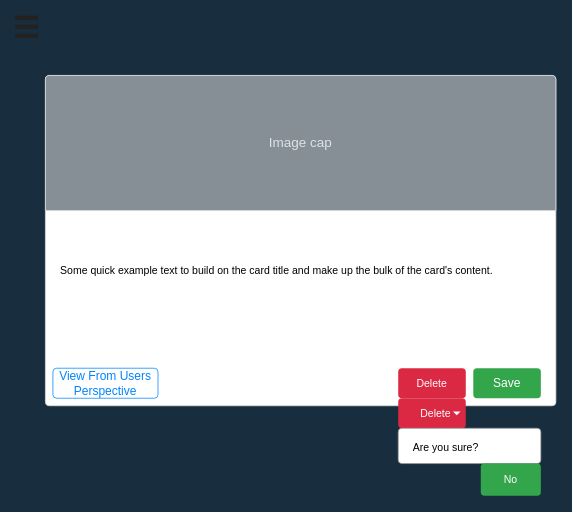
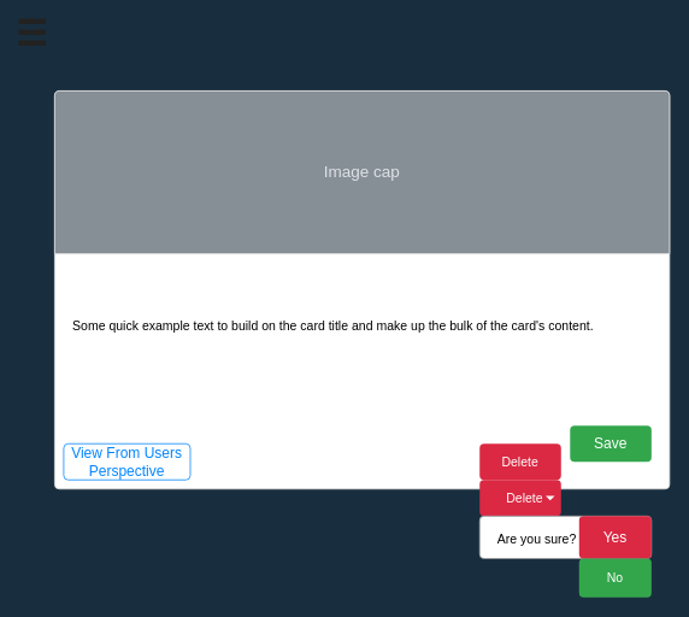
- <mxCell id="5" value="Save" style="html=1;shadow=0;dashed=0;shape=mxgraph.bootstrap.rrect;rSize=5;strokeColor=none;strokeWidth=1;fillColor=#33A64C;fontColor=#FFFFFF;whiteSpace=wrap;align=center;verticalAlign=middle;spacingLeft=0;fontStyle=0;fontSize=16;spacing=5;rounded=0;sketch=0;" vertex="1" parent="2"><mxGeometry x="570" y="390" width="90" height="40" as="geometry" /></mxCell>
+ <mxCell id="5" value="Save" style="html=1;shadow=0;dashed=0;shape=mxgraph.bootstrap.rrect;rSize=5;strokeColor=none;strokeWidth=1;fillColor=#33A64C;fontColor=#FFFFFF;whiteSpace=wrap;align=center;verticalAlign=middle;spacingLeft=0;fontStyle=0;fontSize=16;spacing=5;rounded=0;sketch=0;" vertex="1" parent="2"><mxGeometry x="570" y="370" width="90" height="40" as="geometry" /></mxCell>
+ <mxCell id="12" value="Yes" style="html=1;shadow=0;dashed=0;shape=mxgraph.bootstrap.rrect;rSize=5;strokeColor=none;strokeWidth=1;fillColor=#DB2843;fontColor=#FFFFFF;whiteSpace=wrap;align=center;verticalAlign=middle;spacingLeft=0;fontStyle=0;fontSize=16;spacing=5;rounded=0;sketch=0;" vertex="1" parent="10"><mxGeometry x="110" width="80" height="47" as="geometry" /></mxCell>
